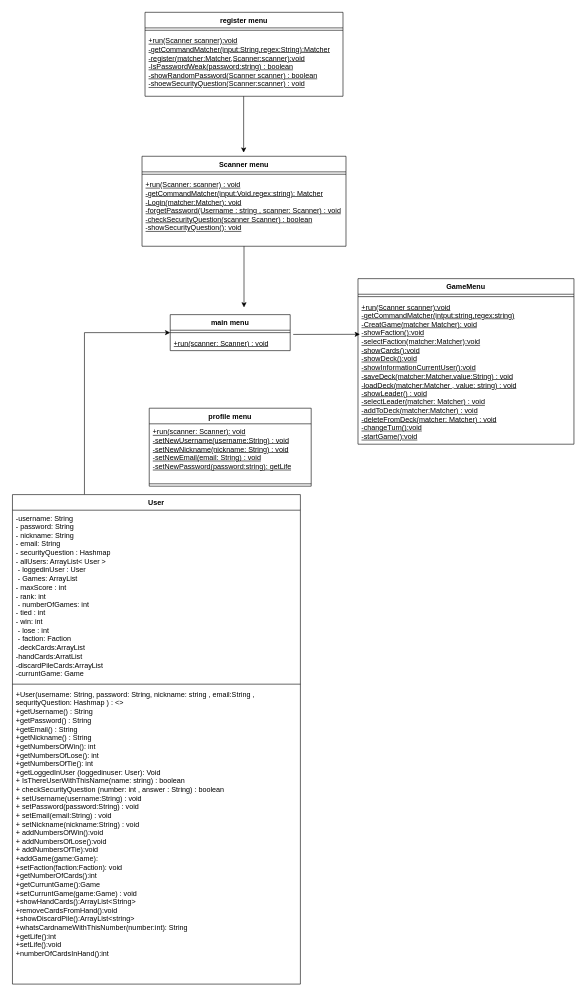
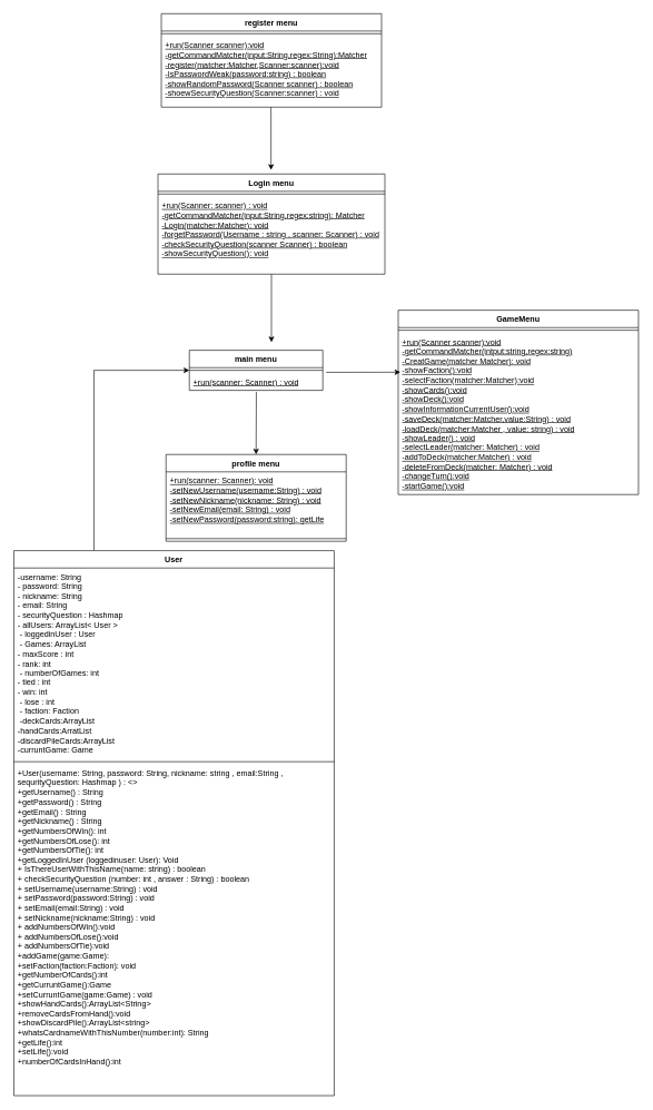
- <mxCell id="6" value="Scanner menu" style="swimlane;fontStyle=1;align=center;verticalAlign=top;childLayout=stackLayout;horizontal=1;startSize=26;horizontalStack=0;resizeParent=1;resizeParentMax=0;resizeLast=0;collapsible=1;marginBottom=0;whiteSpace=wrap;html=1;" vertex="1" parent="1"><mxGeometry x="236" y="260" width="340" height="150" as="geometry" /></mxCell>
+ <mxCell id="6" value="Login menu" style="swimlane;fontStyle=1;align=center;verticalAlign=top;childLayout=stackLayout;horizontal=1;startSize=26;horizontalStack=0;resizeParent=1;resizeParentMax=0;resizeLast=0;collapsible=1;marginBottom=0;whiteSpace=wrap;html=1;" vertex="1" parent="1"><mxGeometry x="236" y="260" width="340" height="150" as="geometry" /></mxCell>
- <mxCell id="8" value="&lt;u&gt;+run(Scanner: scanner) : void&lt;/u&gt;&lt;div&gt;&lt;u&gt;-getCommandMatcher(input:Void,regex:string): Matcher&lt;/u&gt;&lt;/div&gt;&lt;div&gt;&lt;u&gt;-Login(matcher:Matcher): void&lt;/u&gt;&lt;/div&gt;&lt;div&gt;&lt;u&gt;-forgetPassword(Username : string , scanner: Scanner) : void&lt;/u&gt;&lt;/div&gt;&lt;div&gt;&lt;u&gt;-checkSecurityQuestion(scanner Scanner) : boolean&lt;/u&gt;&lt;/div&gt;&lt;div&gt;&lt;u&gt;-showSecurityQuestion(): void&lt;/u&gt;&lt;/div&gt;&lt;div&gt;&lt;br&gt;&lt;/div&gt;" style="text;strokeColor=none;fillColor=none;align=left;verticalAlign=top;spacingLeft=4;spacingRight=4;overflow=hidden;rotatable=0;points=[[0,0.5],[1,0.5]];portConstraint=eastwest;whiteSpace=wrap;html=1;" vertex="1" parent="6"><mxGeometry y="34" width="340" height="116" as="geometry" /></mxCell>
+ <mxCell id="8" value="&lt;u&gt;+run(Scanner: scanner) : void&lt;/u&gt;&lt;div&gt;&lt;u&gt;-getCommandMatcher(input:String,regex:string): Matcher&lt;/u&gt;&lt;/div&gt;&lt;div&gt;&lt;u&gt;-Login(matcher:Matcher): void&lt;/u&gt;&lt;/div&gt;&lt;div&gt;&lt;u&gt;-forgetPassword(Username : string , scanner: Scanner) : void&lt;/u&gt;&lt;/div&gt;&lt;div&gt;&lt;u&gt;-checkSecurityQuestion(scanner Scanner) : boolean&lt;/u&gt;&lt;/div&gt;&lt;div&gt;&lt;u&gt;-showSecurityQuestion(): void&lt;/u&gt;&lt;/div&gt;&lt;div&gt;&lt;br&gt;&lt;/div&gt;" style="text;strokeColor=none;fillColor=none;align=left;verticalAlign=top;spacingLeft=4;spacingRight=4;overflow=hidden;rotatable=0;points=[[0,0.5],[1,0.5]];portConstraint=eastwest;whiteSpace=wrap;html=1;" vertex="1" parent="6"><mxGeometry y="34" width="340" height="116" as="geometry" /></mxCell>
+ <mxCell id="16" style="edgeStyle=none;rounded=0;orthogonalLoop=1;jettySize=auto;html=1;exitX=0.502;exitY=1.096;exitDx=0;exitDy=0;exitPerimeter=0;entryX=0.5;entryY=0;entryDx=0;entryDy=0;" edge="1" parent="1" source="15" target="17"><mxGeometry relative="1" as="geometry"><mxPoint x="196" y="696" as="targetPoint" /><mxPoint x="196" y="596" as="sourcePoint" /></mxGeometry></mxCell>
